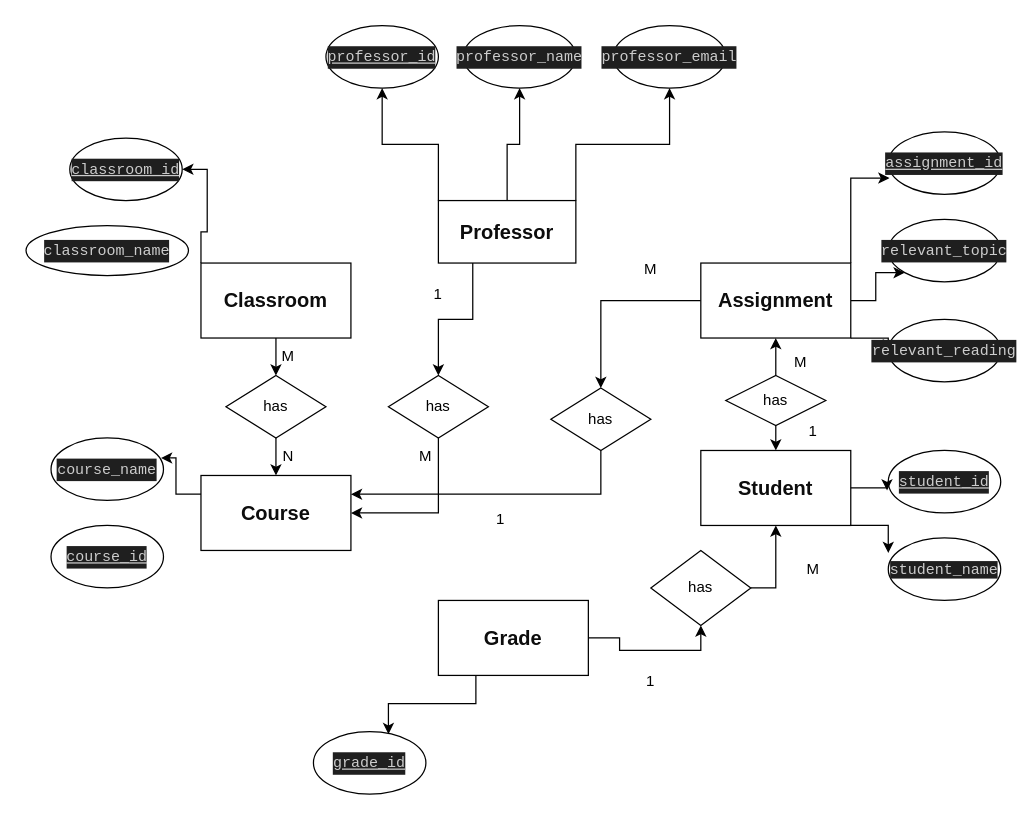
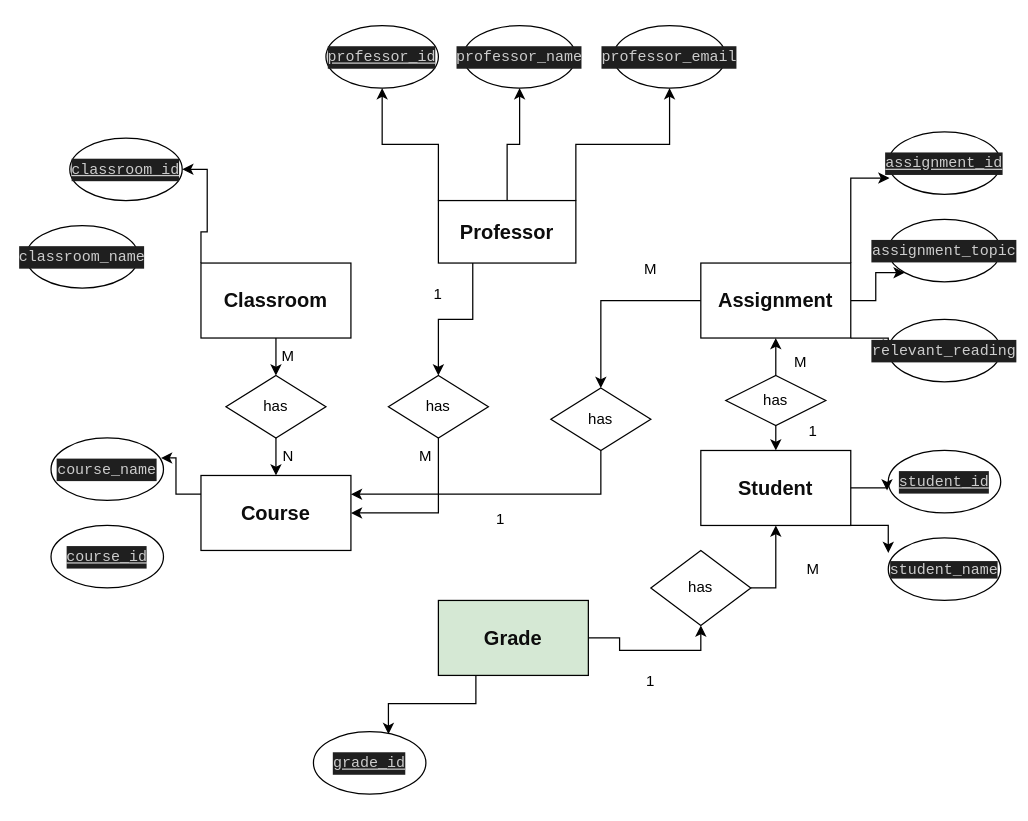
- <mxCell id="18" value="&lt;div style=&quot;text-align: start; color: rgb(204, 204, 204); background-color: rgb(31, 31, 31); font-family: Menlo, Monaco, &amp;quot;Courier New&amp;quot;, monospace; line-height: 18px; white-space: pre;&quot;&gt;&lt;div style=&quot;line-height: 18px;&quot;&gt;classroom_name&lt;/div&gt;&lt;/div&gt;" style="ellipse;whiteSpace=wrap;html=1;" vertex="1" parent="1"><mxGeometry x="20" y="180" width="130" height="40" as="geometry" /></mxCell>
+ <mxCell id="18" value="&lt;div style=&quot;text-align: start; color: rgb(204, 204, 204); background-color: rgb(31, 31, 31); font-family: Menlo, Monaco, &amp;quot;Courier New&amp;quot;, monospace; line-height: 18px; white-space: pre;&quot;&gt;&lt;div style=&quot;line-height: 18px;&quot;&gt;classroom_name&lt;/div&gt;&lt;/div&gt;" style="ellipse;whiteSpace=wrap;html=1;" vertex="1" parent="1"><mxGeometry x="20" y="180" width="90" height="50" as="geometry" /></mxCell>
- <mxCell id="28" value="&lt;div style=&quot;text-align: start; color: rgb(204, 204, 204); background-color: rgb(31, 31, 31); font-family: Menlo, Monaco, &amp;quot;Courier New&amp;quot;, monospace; line-height: 18px; white-space: pre;&quot;&gt;relevant_topic&lt;/div&gt;" style="ellipse;whiteSpace=wrap;html=1;" vertex="1" parent="1"><mxGeometry x="710" y="175" width="90" height="50" as="geometry" /></mxCell>
+ <mxCell id="28" value="&lt;div style=&quot;text-align: start; color: rgb(204, 204, 204); background-color: rgb(31, 31, 31); font-family: Menlo, Monaco, &amp;quot;Courier New&amp;quot;, monospace; line-height: 18px; white-space: pre;&quot;&gt;assignment_topic&lt;/div&gt;" style="ellipse;whiteSpace=wrap;html=1;" vertex="1" parent="1"><mxGeometry x="710" y="175" width="90" height="50" as="geometry" /></mxCell>
- <mxCell id="6" value="&lt;strong style=&quot;font-size: 16px; white-space: pre-wrap; border: 0px solid rgb(227, 227, 227); box-sizing: border-box; color: rgb(13, 13, 13); caret-color: rgb(13, 13, 13); text-align: left;&quot;&gt;&lt;font face=&quot;Helvetica&quot;&gt;Grade&lt;/font&gt;&lt;/strong&gt;" style="rounded=0;whiteSpace=wrap;html=1;" vertex="1" parent="1"><mxGeometry x="350" y="480" width="120" height="60" as="geometry" /></mxCell>
+ <mxCell id="6" value="&lt;strong style=&quot;font-size: 16px; white-space: pre-wrap; border: 0px solid rgb(227, 227, 227); box-sizing: border-box; color: rgb(13, 13, 13); caret-color: rgb(13, 13, 13); text-align: left;&quot;&gt;&lt;font face=&quot;Helvetica&quot;&gt;Grade&lt;/font&gt;&lt;/strong&gt;" style="rounded=0;whiteSpace=wrap;html=1;fillColor=#d5e8d4;" vertex="1" parent="1"><mxGeometry x="350" y="480" width="120" height="60" as="geometry" /></mxCell>
